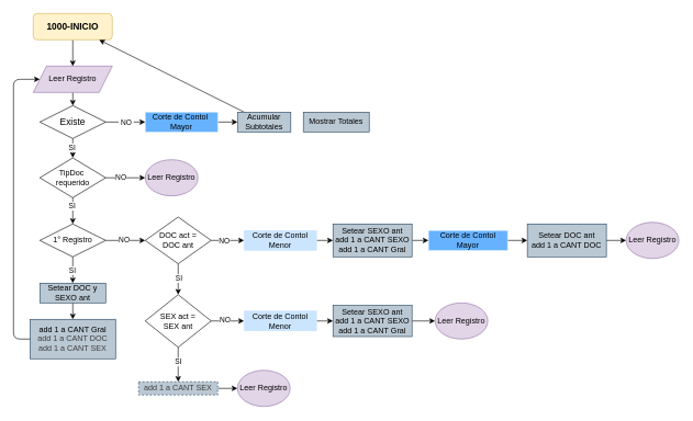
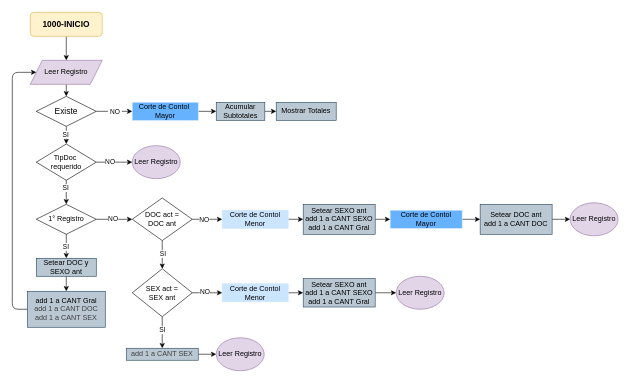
- <mxCell id="28" style="edgeStyle=none;html=1;" parent="1" source="29" target="3" edge="1"><mxGeometry relative="1" as="geometry" /></mxCell>
+ <mxCell id="28" style="edgeStyle=none;html=1;entryX=0;entryY=0.5;entryDx=0;entryDy=0;" parent="1" source="29" target="27" edge="1"><mxGeometry relative="1" as="geometry" /></mxCell>
- <mxCell id="41" value="&lt;span style=&quot;color: rgb(63, 63, 63);&quot;&gt;add 1 a CANT SEX&lt;/span&gt;" style="whiteSpace=wrap;html=1;fillColor=#bac8d3;strokeColor=#23445d;dashed=1;" parent="1" vertex="1"><mxGeometry x="210" y="580" width="120" height="20" as="geometry" /></mxCell>
+ <mxCell id="41" value="&lt;span style=&quot;color: rgb(63, 63, 63);&quot;&gt;add 1 a CANT SEX&lt;/span&gt;" style="whiteSpace=wrap;html=1;fillColor=#bac8d3;strokeColor=#23445d;" parent="1" vertex="1"><mxGeometry x="210" y="580" width="120" height="20" as="geometry" /></mxCell>
